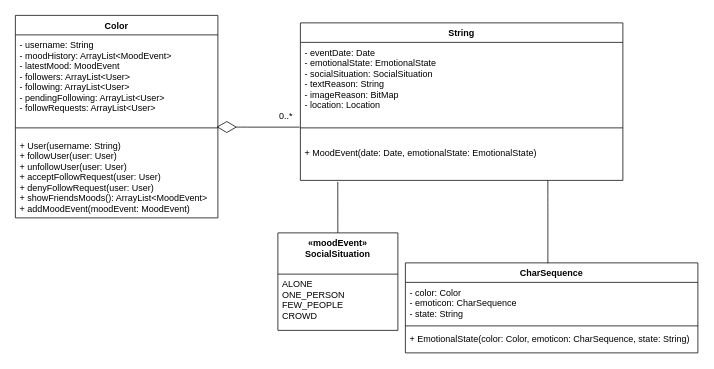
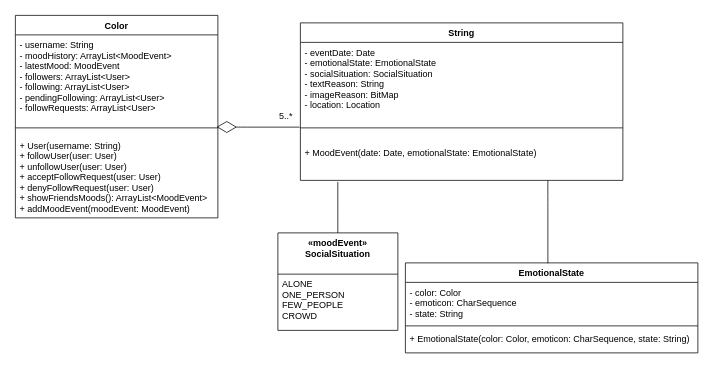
- <mxCell id="17" value="0..*" style="text;html=1;resizable=0;points=[];autosize=1;align=left;verticalAlign=top;spacingTop=-4;" parent="1" vertex="1"><mxGeometry x="370" y="145" width="30" height="20" as="geometry" /></mxCell>
+ <mxCell id="17" value="5..*" style="text;html=1;resizable=0;points=[];autosize=1;align=left;verticalAlign=top;spacingTop=-4;" parent="1" vertex="1"><mxGeometry x="370" y="145" width="30" height="20" as="geometry" /></mxCell>
- <mxCell id="6" value="CharSequence" style="swimlane;fontStyle=1;align=center;verticalAlign=top;childLayout=stackLayout;horizontal=1;startSize=26;horizontalStack=0;resizeParent=1;resizeParentMax=0;resizeLast=0;collapsible=1;marginBottom=0;" parent="1" vertex="1"><mxGeometry x="540" y="350" width="390" height="120" as="geometry" /></mxCell>
+ <mxCell id="6" value="EmotionalState" style="swimlane;fontStyle=1;align=center;verticalAlign=top;childLayout=stackLayout;horizontal=1;startSize=26;horizontalStack=0;resizeParent=1;resizeParentMax=0;resizeLast=0;collapsible=1;marginBottom=0;" parent="1" vertex="1"><mxGeometry x="540" y="350" width="390" height="120" as="geometry" /></mxCell>
